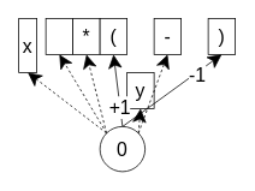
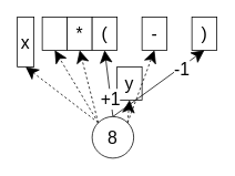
- <mxCell id="18" value="0" style="ellipse;whiteSpace=wrap;html=1;fontSize=21;" vertex="1" parent="1"><mxGeometry x="110" y="140" width="50" height="50" as="geometry" /></mxCell>
+ <mxCell id="18" value="8" style="ellipse;whiteSpace=wrap;html=1;fontSize=21;" vertex="1" parent="1"><mxGeometry x="110" y="140" width="50" height="50" as="geometry" /></mxCell>
